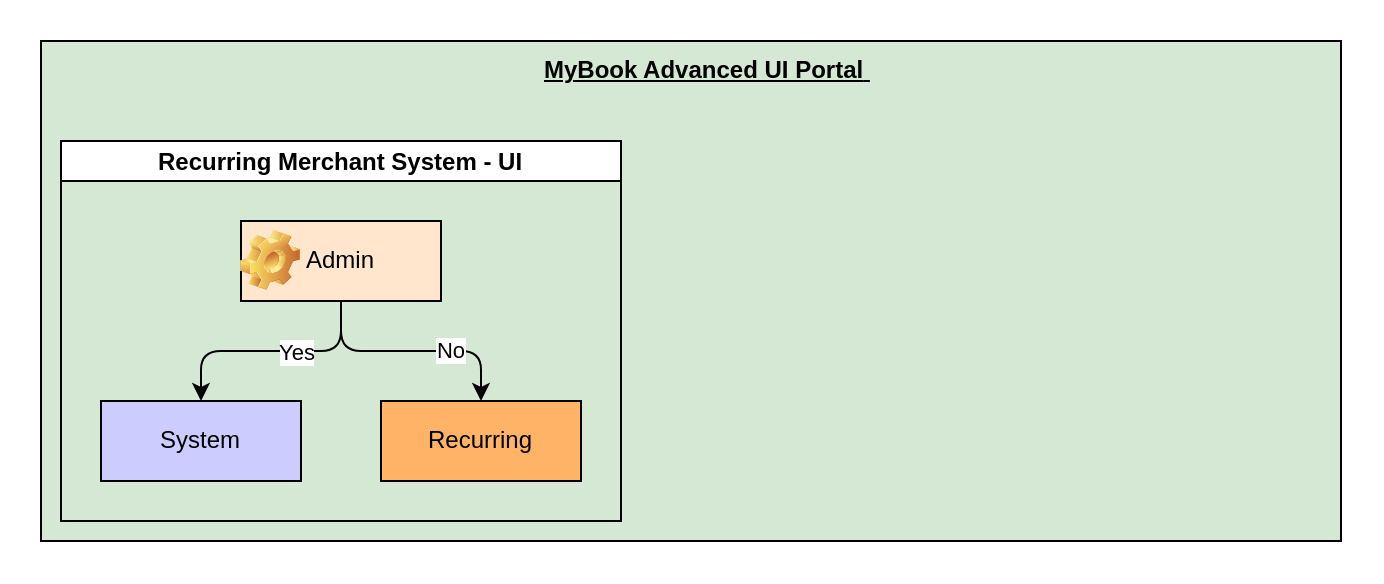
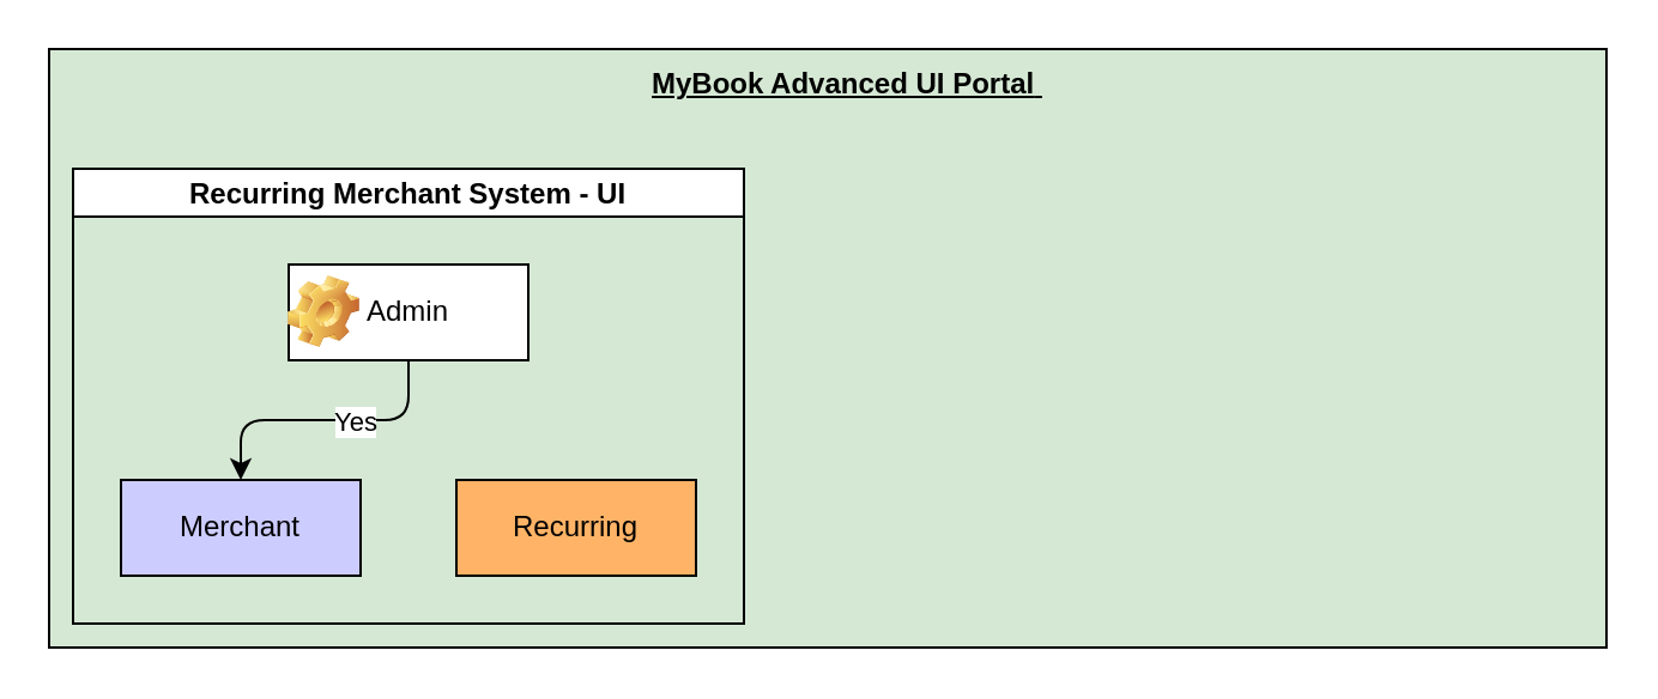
- <mxCell id="5" value="Admin" style="whiteSpace=wrap;html=1;fillColor=#ffe6cc;" vertex="1" parent="4"><mxGeometry x="90" y="40" width="100" height="40" as="geometry" /></mxCell>
+ <mxCell id="5" value="Admin" style="whiteSpace=wrap;html=1;" vertex="1" parent="4"><mxGeometry x="90" y="40" width="100" height="40" as="geometry" /></mxCell>
- <mxCell id="10" value="" style="edgeStyle=elbowEdgeStyle;elbow=vertical;html=1;rounded=1;curved=0;sourcePerimeterSpacing=0;targetPerimeterSpacing=0;startSize=6;endSize=6;" edge="1" parent="4" source="5" target="9"><mxGeometry relative="1" as="geometry" /></mxCell>
- <mxCell id="11" value="No" style="edgeLabel;html=1;align=center;verticalAlign=middle;resizable=0;points=[];" vertex="1" connectable="0" parent="10"><mxGeometry x="0.317" y="1" relative="1" as="geometry"><mxPoint as="offset" /></mxGeometry></mxCell>
- <mxCell id="6" value="System" style="whiteSpace=wrap;html=1;fillColor=#CCCCFF;" vertex="1" parent="4"><mxGeometry x="20" y="130" width="100" height="40" as="geometry" /></mxCell>
+ <mxCell id="6" value="Merchant" style="whiteSpace=wrap;html=1;fillColor=#CCCCFF;" vertex="1" parent="4"><mxGeometry x="20" y="130" width="100" height="40" as="geometry" /></mxCell>
